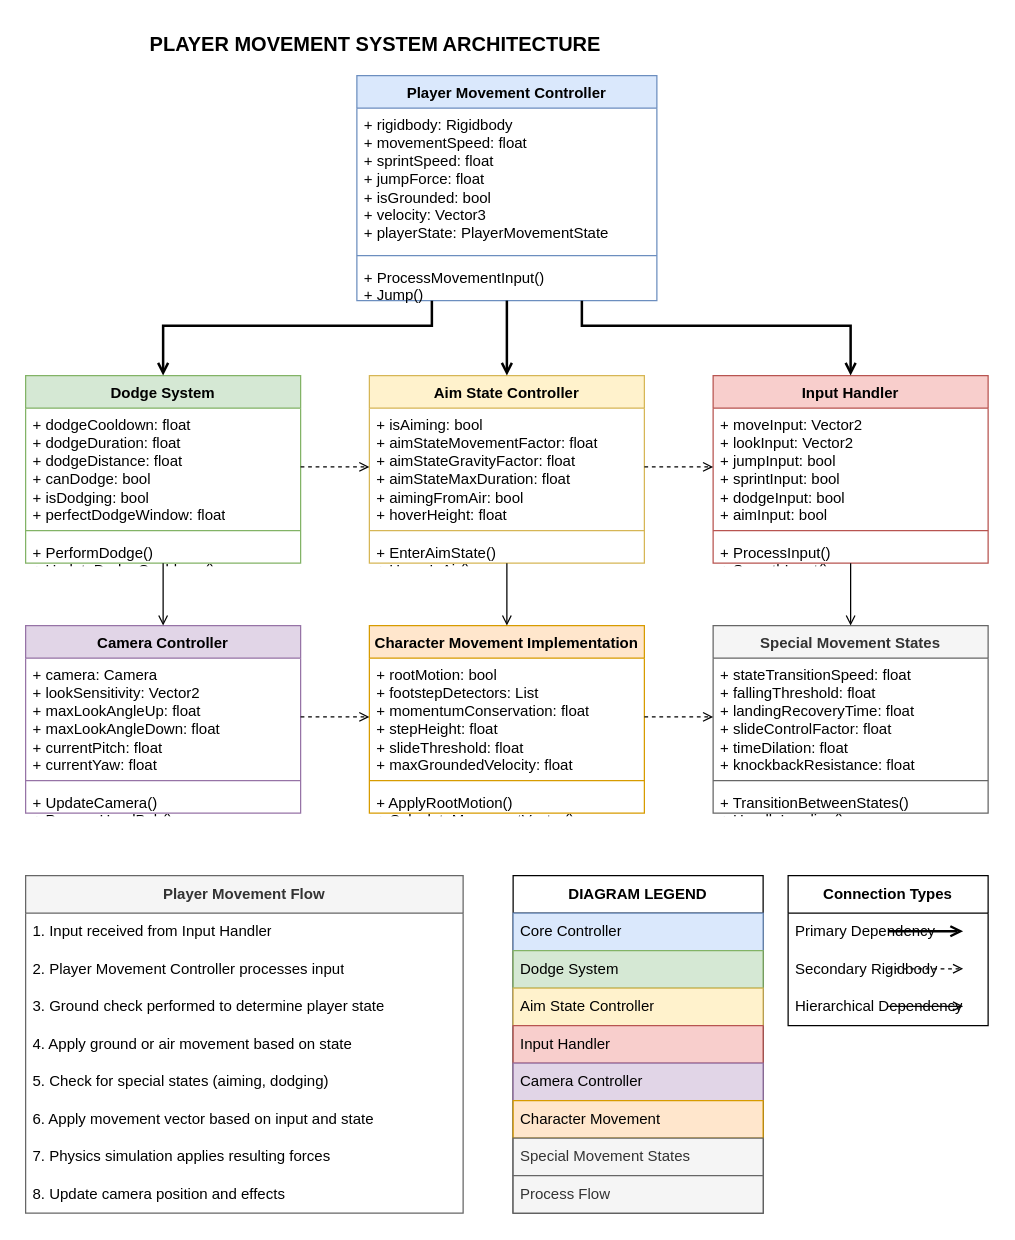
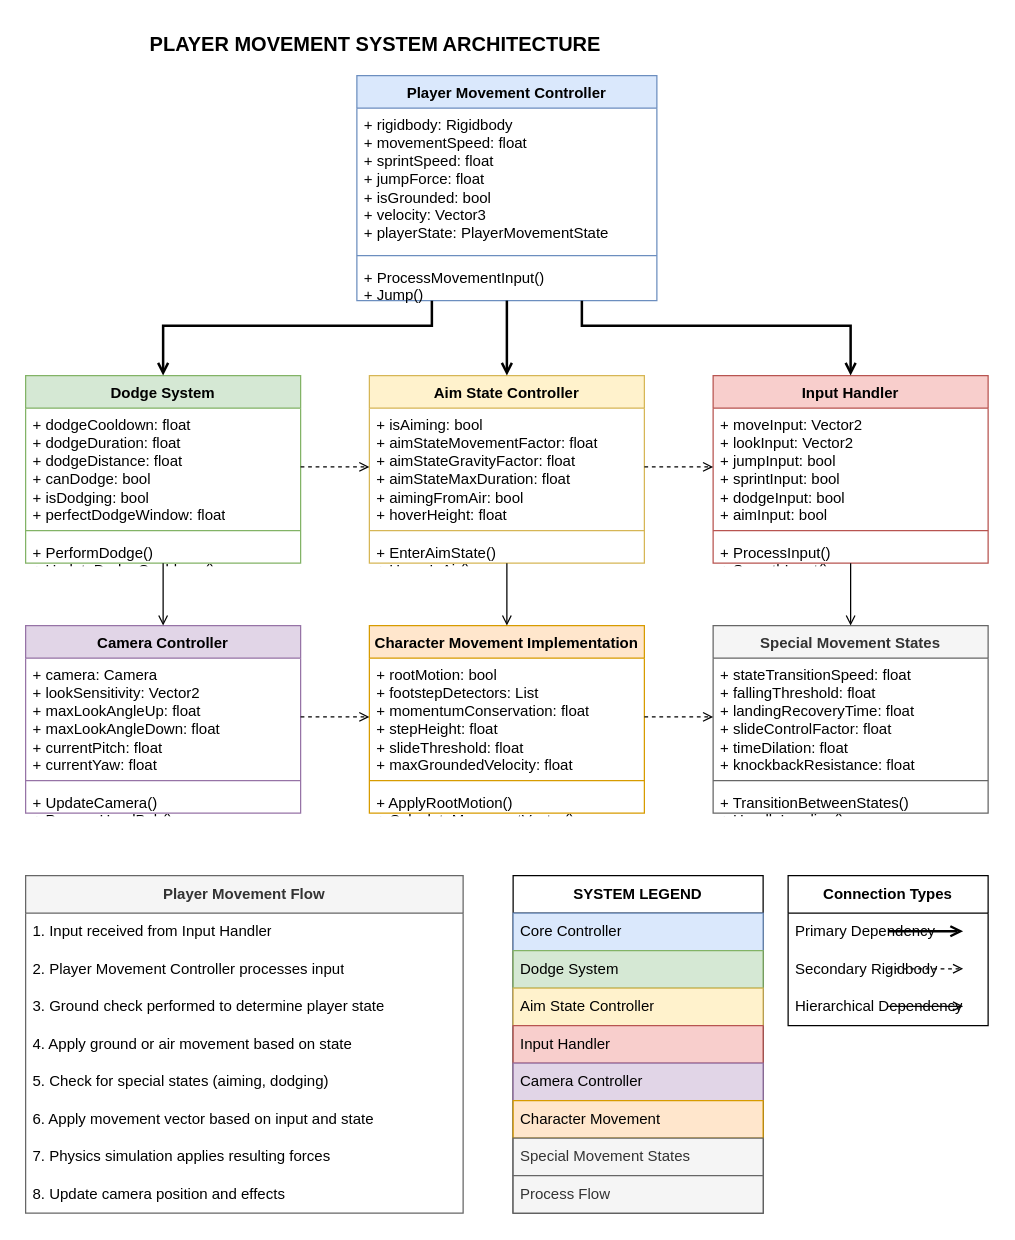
- <mxCell id="50" value="DIAGRAM LEGEND" style="swimlane;fontStyle=1;childLayout=stackLayout;horizontal=1;startSize=30;horizontalStack=0;resizeParent=1;resizeParentMax=0;resizeLast=0;collapsible=1;marginBottom=0;whiteSpace=wrap;html=1;fillColor=none;strokeColor=#000000;" vertex="1" parent="1"><mxGeometry x="410" y="700" width="200" height="270" as="geometry" /></mxCell>
+ <mxCell id="50" value="SYSTEM LEGEND" style="swimlane;fontStyle=1;childLayout=stackLayout;horizontal=1;startSize=30;horizontalStack=0;resizeParent=1;resizeParentMax=0;resizeLast=0;collapsible=1;marginBottom=0;whiteSpace=wrap;html=1;fillColor=none;strokeColor=#000000;" vertex="1" parent="1"><mxGeometry x="410" y="700" width="200" height="270" as="geometry" /></mxCell>
